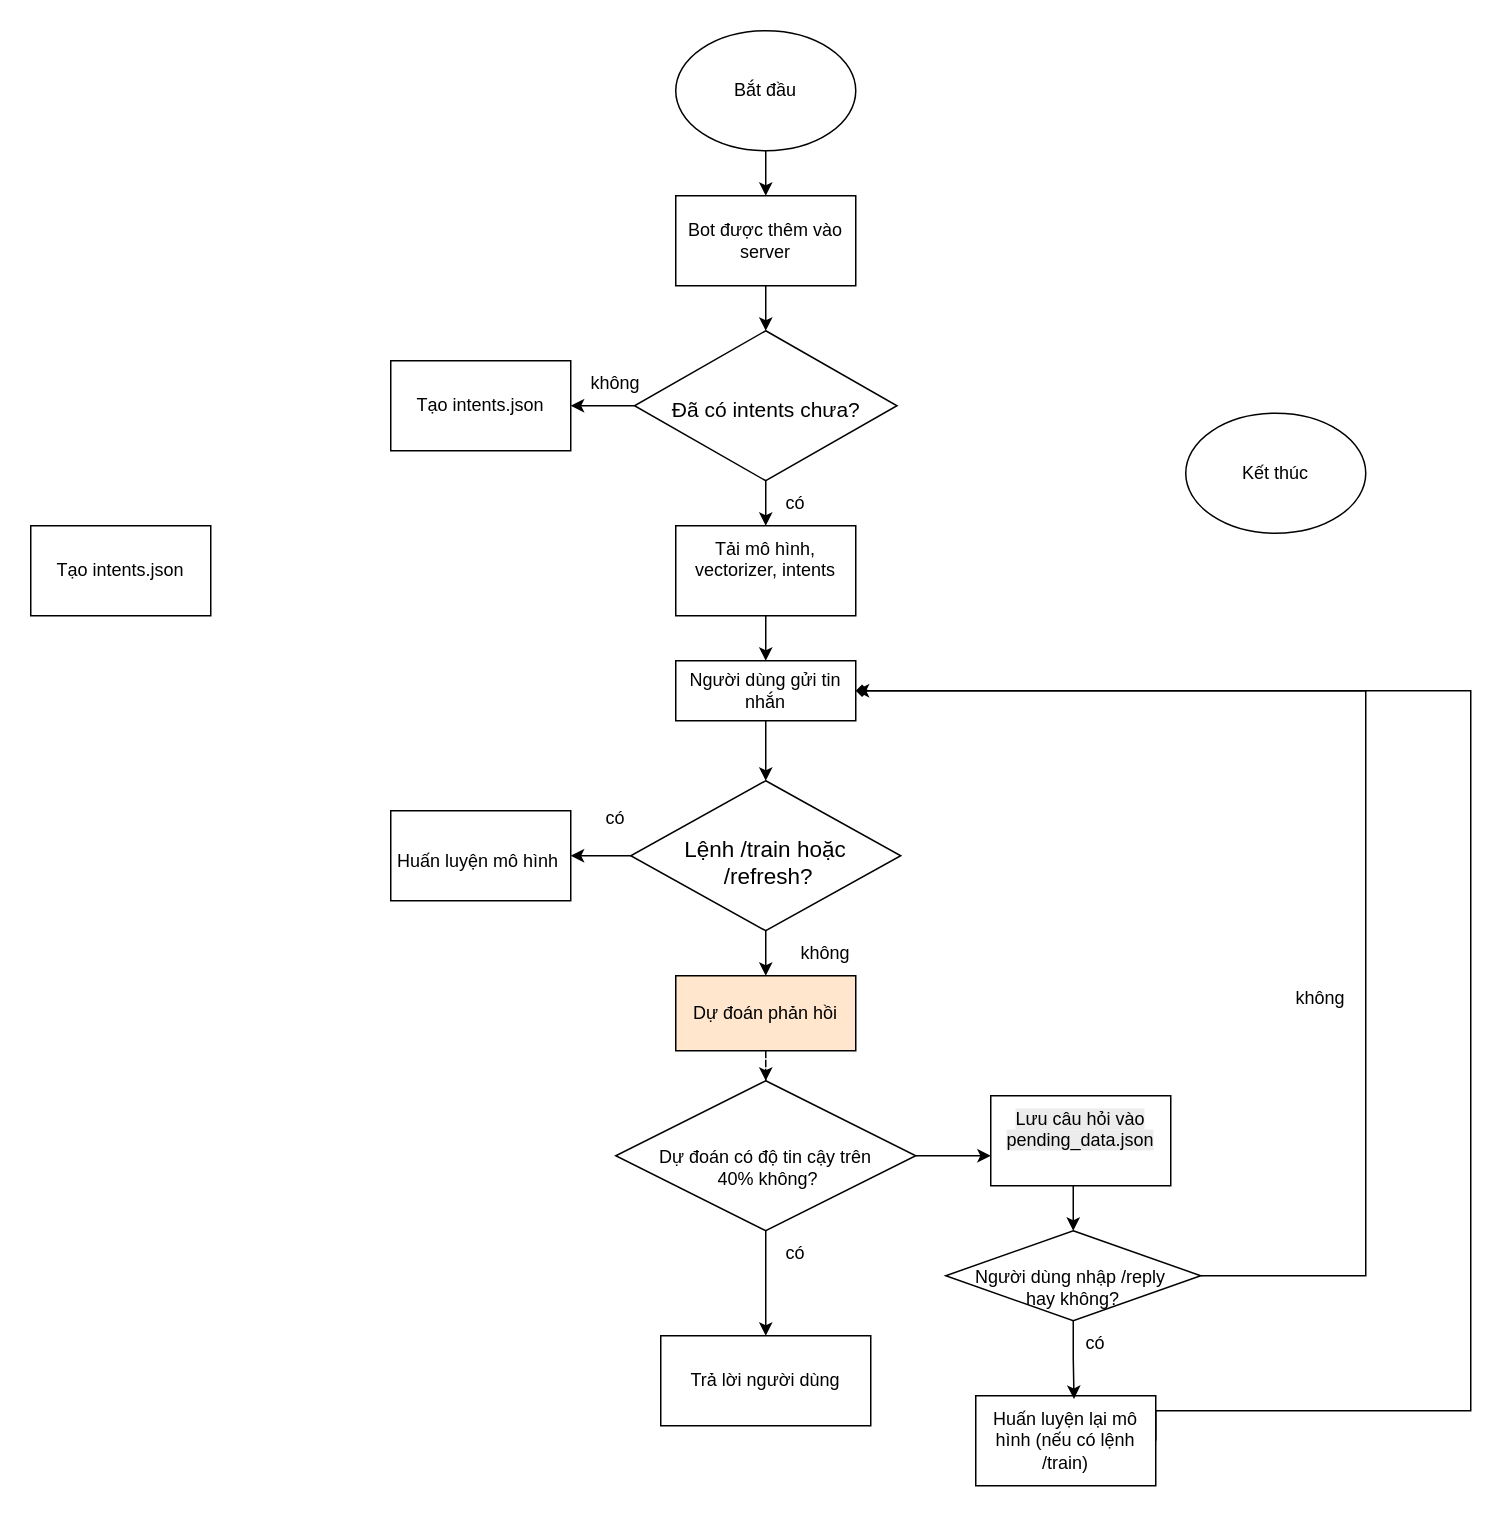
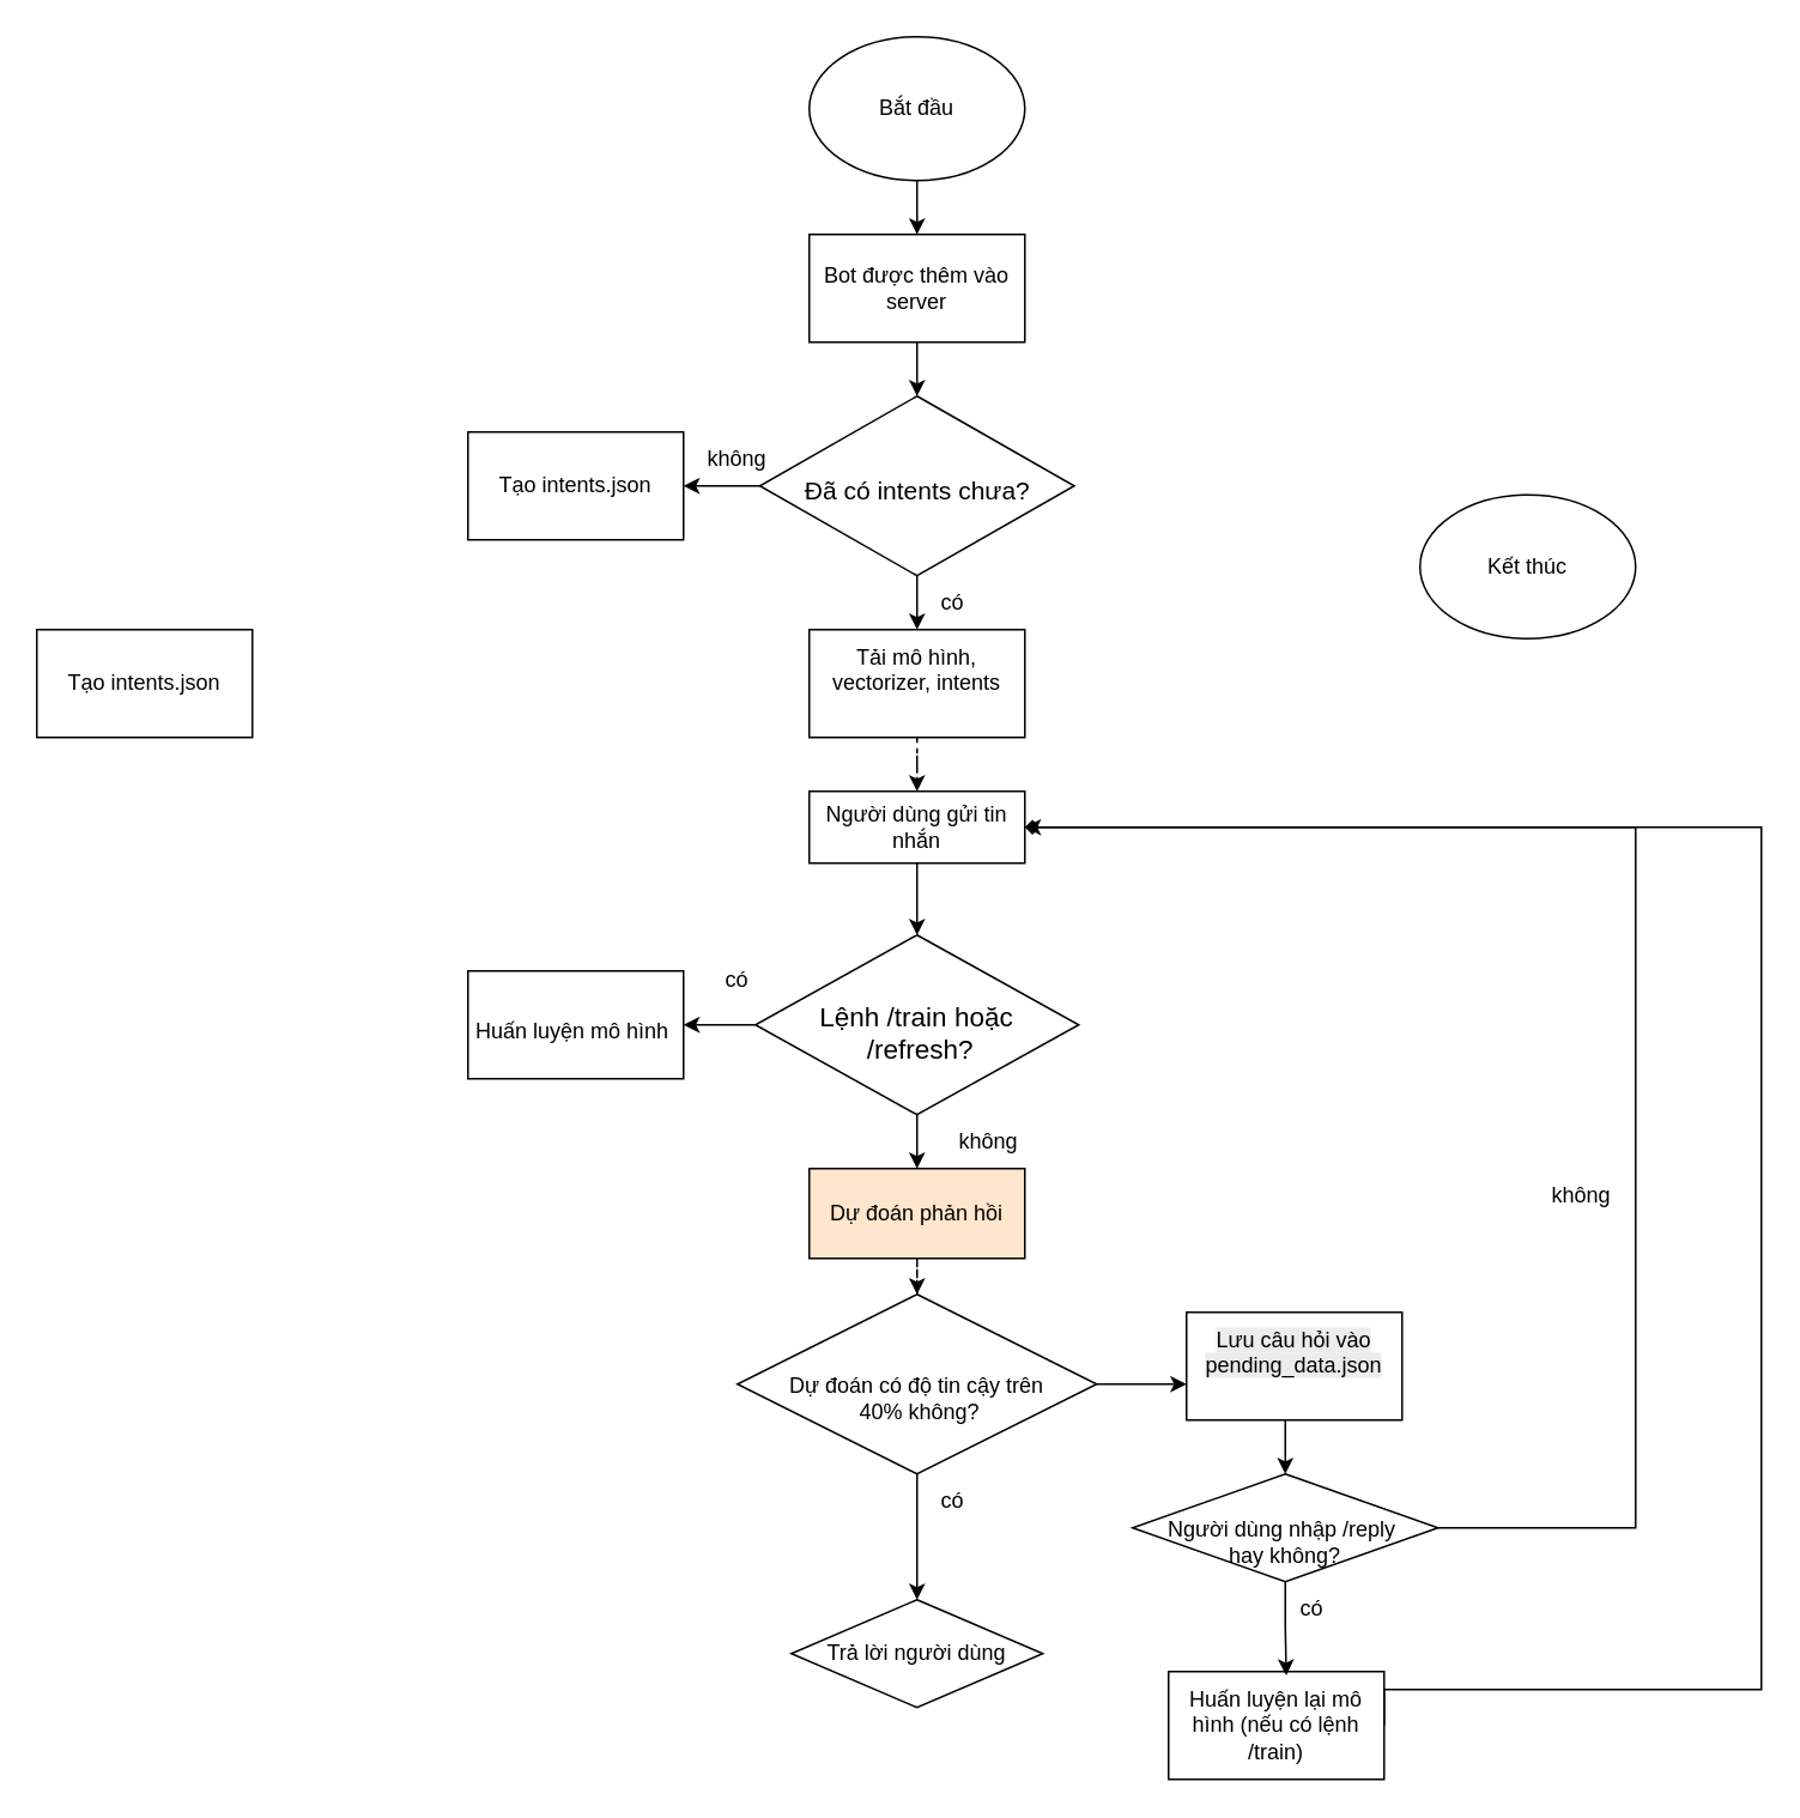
- <mxCell id="11" style="edgeStyle=orthogonalEdgeStyle;rounded=0;orthogonalLoop=1;jettySize=auto;html=1;entryX=0.5;entryY=0;entryDx=0;entryDy=0;" parent="1" source="12" target="9" edge="1"><mxGeometry relative="1" as="geometry" /></mxCell>
+ <mxCell id="11" style="edgeStyle=orthogonalEdgeStyle;rounded=0;orthogonalLoop=1;jettySize=auto;html=1;entryX=0.5;entryY=0;entryDx=0;entryDy=0;dashed=1;" parent="1" source="12" target="9" edge="1"><mxGeometry relative="1" as="geometry" /></mxCell>
- <mxCell id="15" value="Trả lời người dùng" style="rounded=0;whiteSpace=wrap;html=1;" parent="1" vertex="1"><mxGeometry x="440" y="890" width="140" height="60" as="geometry" /></mxCell>
+ <mxCell id="15" value="Trả lời người dùng" style="rhombus;whiteSpace=wrap;html=1;" parent="1" vertex="1"><mxGeometry x="440" y="890" width="140" height="60" as="geometry" /></mxCell>
